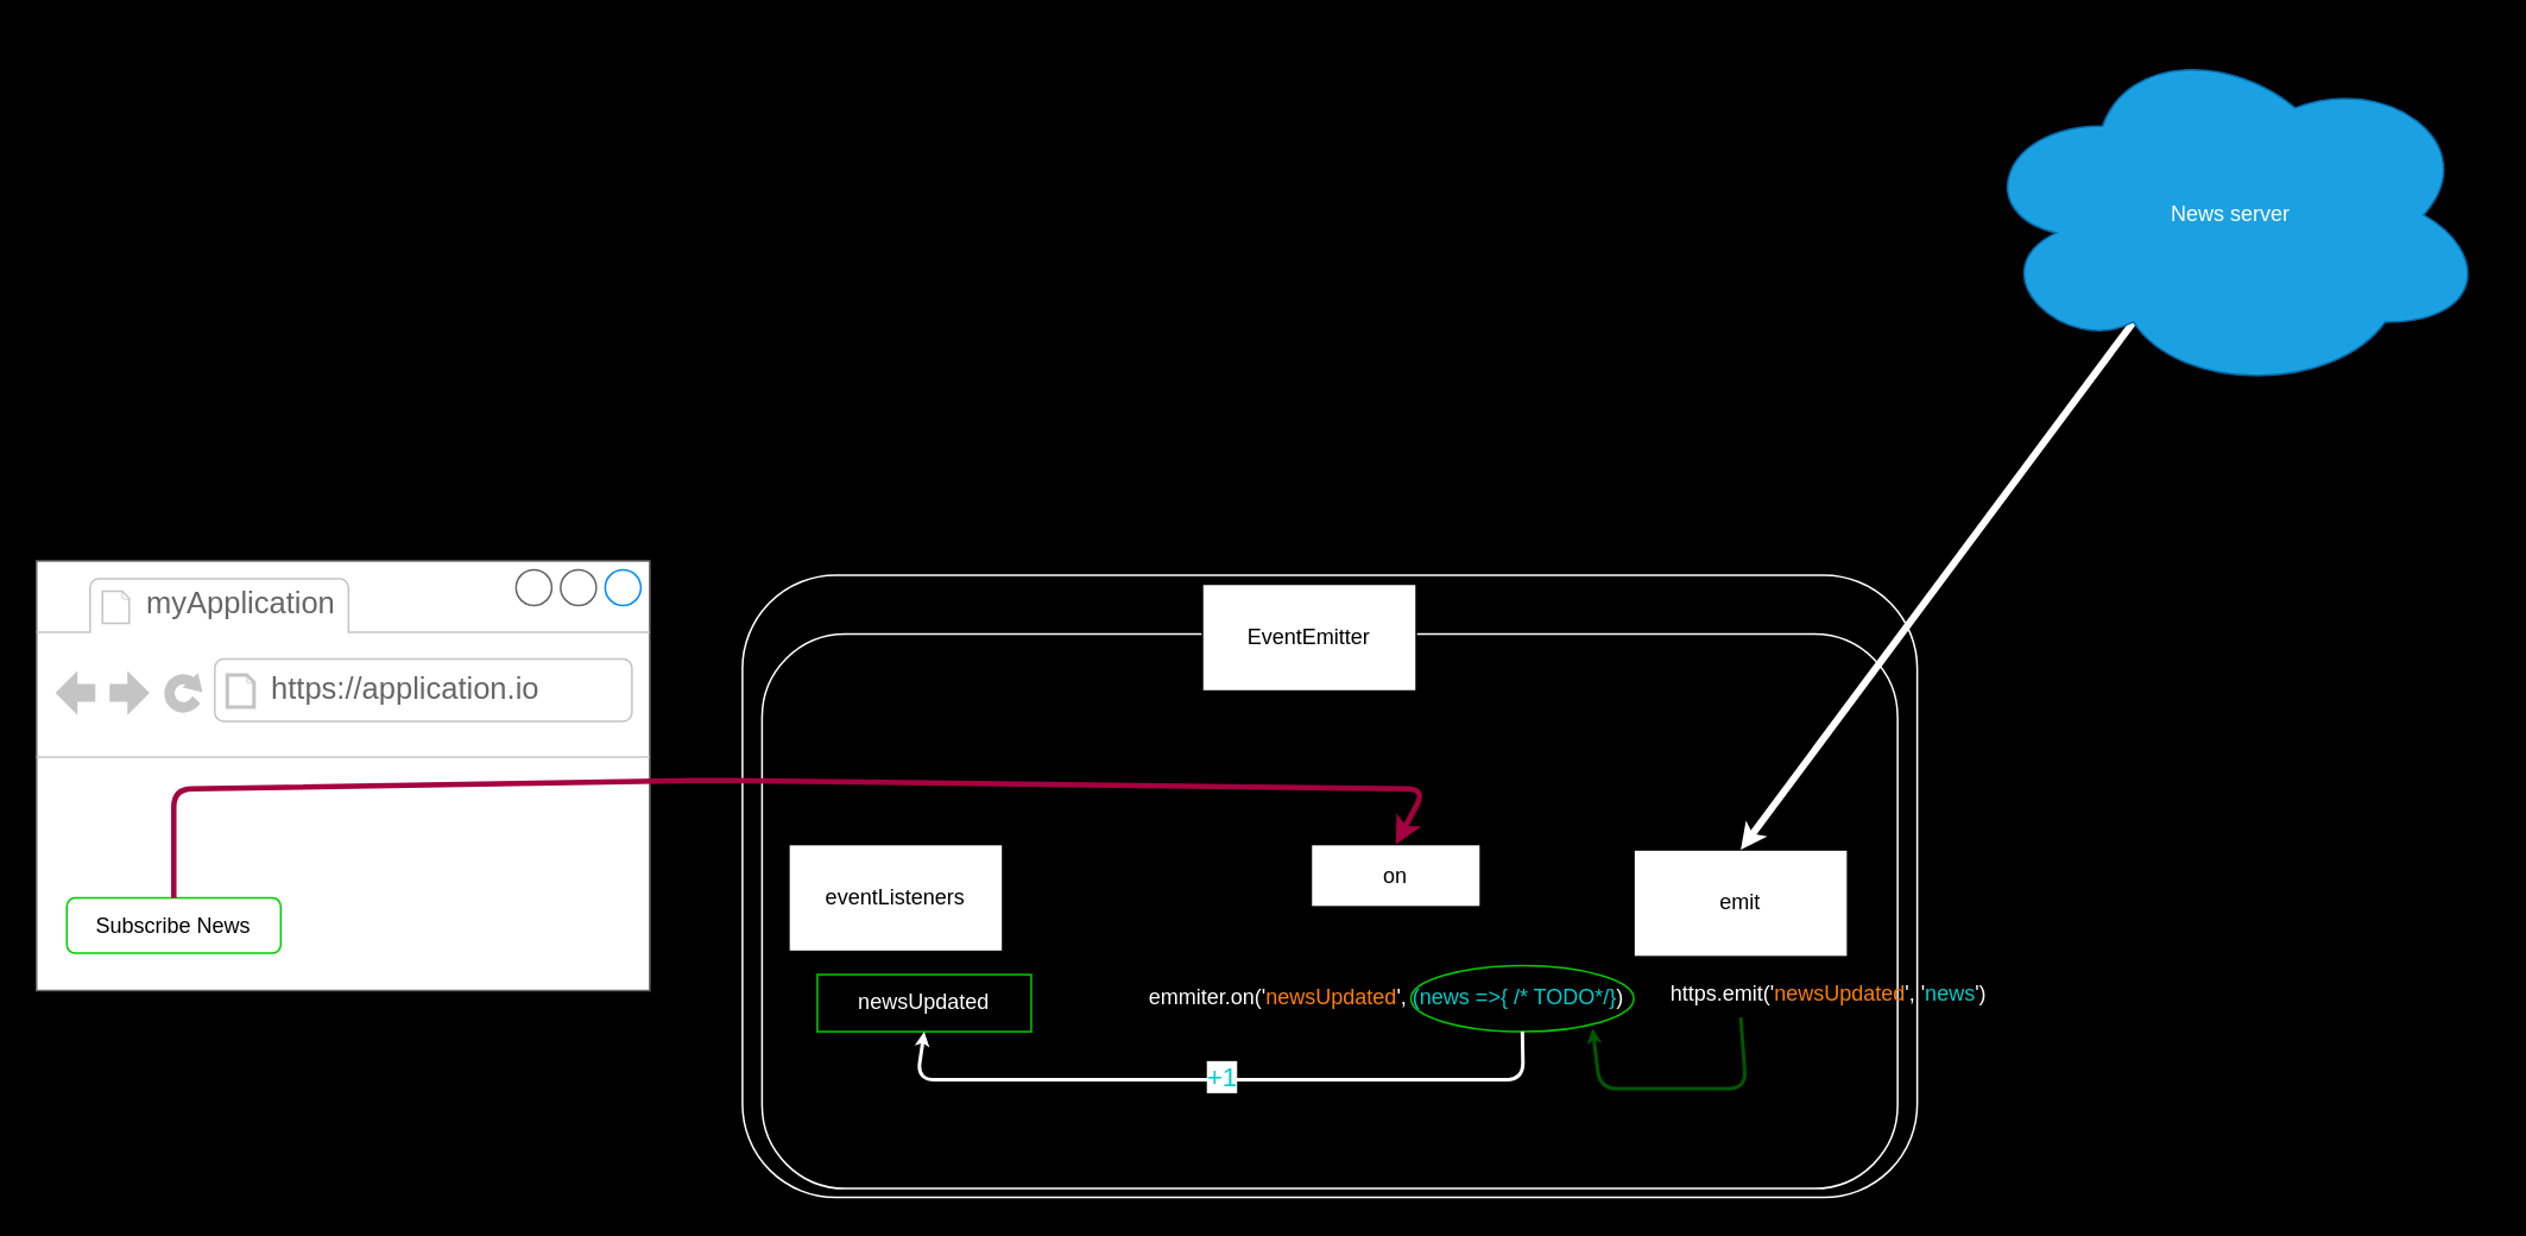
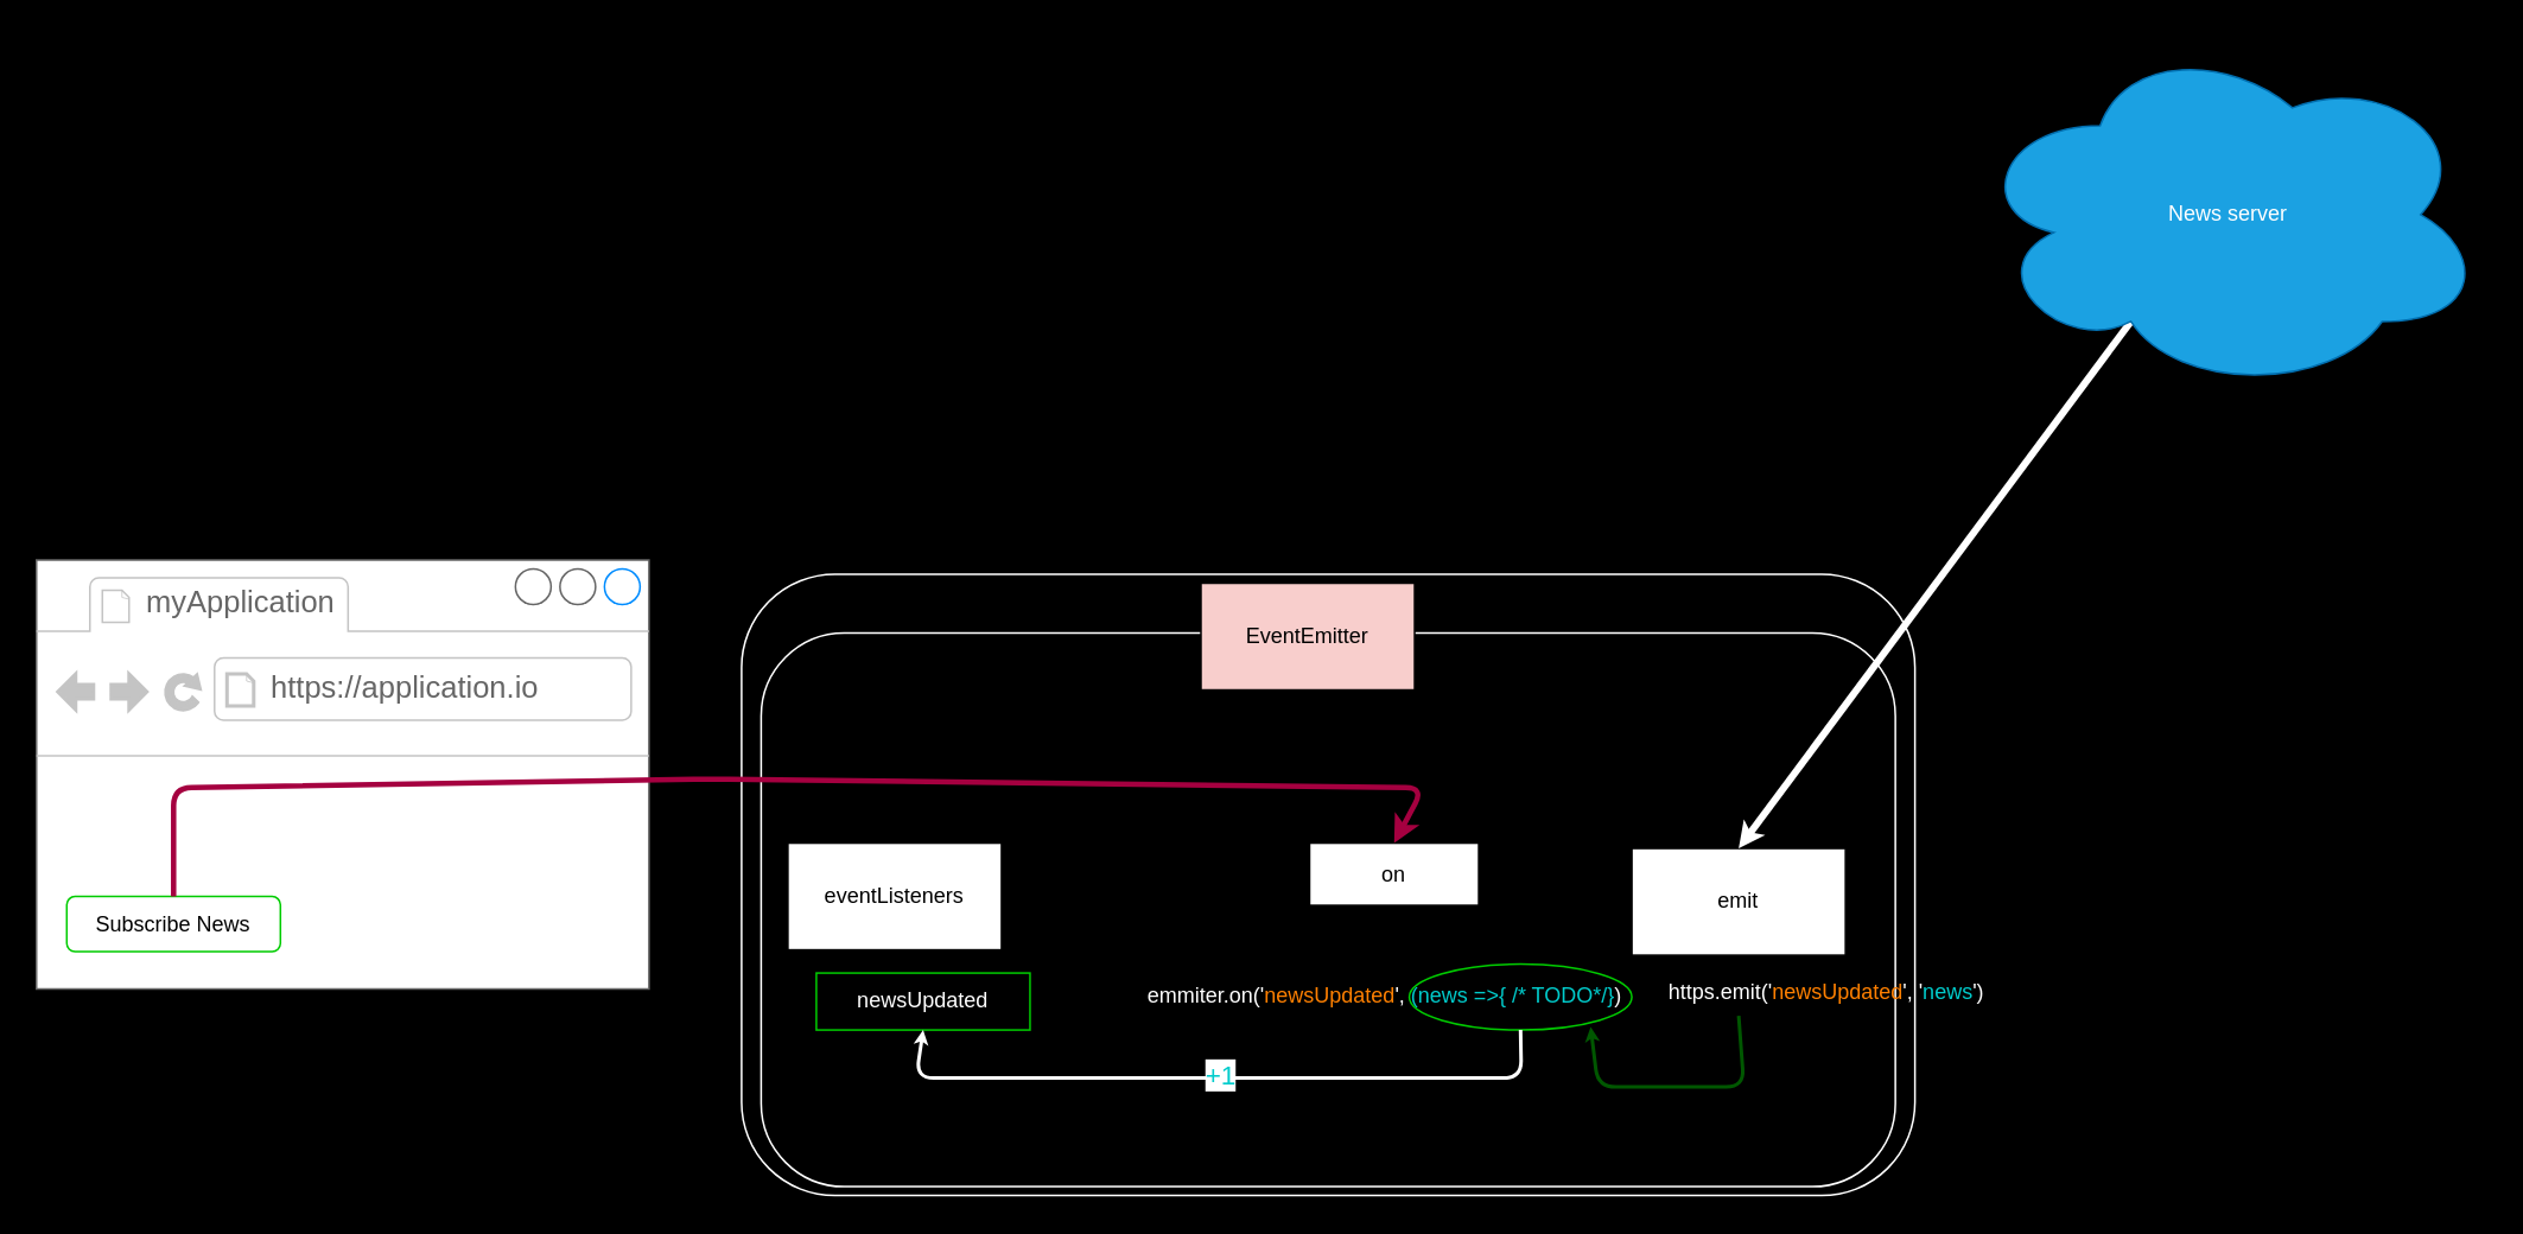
- <mxCell id="9" value="EventEmitter" style="whiteSpace=wrap;html=1;" vertex="1" parent="1"><mxGeometry x="674" y="327" width="120" height="60" as="geometry" /></mxCell>
+ <mxCell id="9" value="EventEmitter" style="whiteSpace=wrap;html=1;fillColor=#f8cecc;" vertex="1" parent="1"><mxGeometry x="674" y="327" width="120" height="60" as="geometry" /></mxCell>
